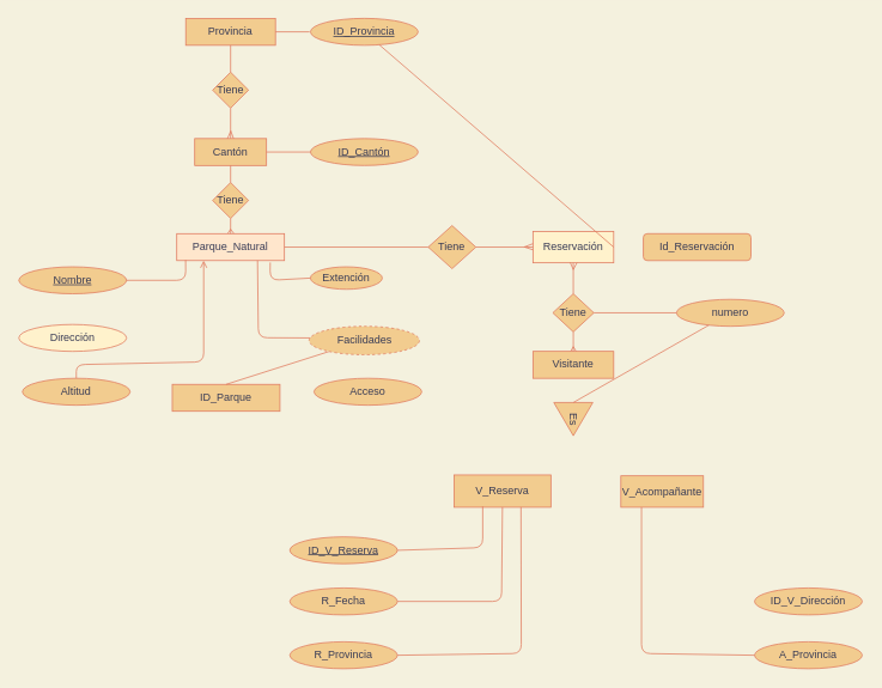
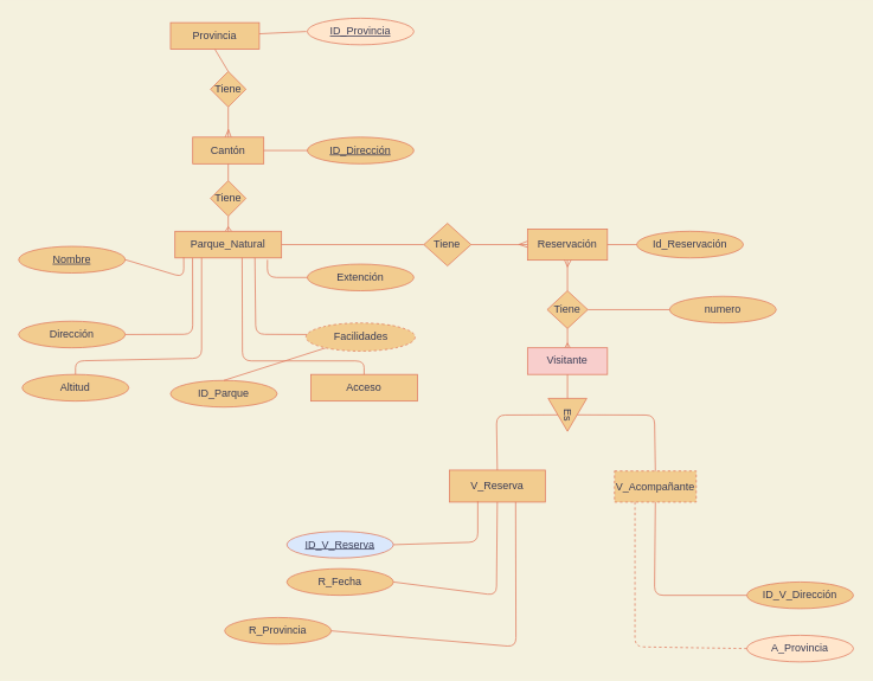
- <mxCell id="2" value="&lt;font style=&quot;vertical-align: inherit;&quot;&gt;&lt;font style=&quot;vertical-align: inherit;&quot;&gt;Provincia&lt;/font&gt;&lt;/font&gt;" style="rounded=0;whiteSpace=wrap;html=1;fillColor=#F2CC8F;strokeColor=#E07A5F;fontColor=#393C56;" vertex="1" parent="1"><mxGeometry x="206" y="20" width="100" height="30" as="geometry" /></mxCell>
+ <mxCell id="2" value="&lt;font style=&quot;vertical-align: inherit;&quot;&gt;&lt;font style=&quot;vertical-align: inherit;&quot;&gt;Provincia&lt;/font&gt;&lt;/font&gt;" style="rounded=0;whiteSpace=wrap;html=1;fillColor=#F2CC8F;strokeColor=#E07A5F;fontColor=#393C56;" vertex="1" parent="1"><mxGeometry x="191" y="25" width="100" height="30" as="geometry" /></mxCell>
- <mxCell id="20" value="&lt;u&gt;ID_Provincia&lt;/u&gt;" style="ellipse;whiteSpace=wrap;html=1;rounded=0;fillColor=#F2CC8F;strokeColor=#E07A5F;fontColor=#393C56;" vertex="1" parent="1"><mxGeometry x="345" y="20" width="120" height="30" as="geometry" /></mxCell>
+ <mxCell id="20" value="&lt;u&gt;ID_Provincia&lt;/u&gt;" style="ellipse;whiteSpace=wrap;html=1;rounded=0;fillColor=#ffe6cc;strokeColor=#E07A5F;fontColor=#393C56;" vertex="1" parent="1"><mxGeometry x="345" y="20" width="120" height="30" as="geometry" /></mxCell>
- <mxCell id="66" value="" style="endArrow=none;html=1;exitX=1;exitY=0.5;exitDx=0;exitDy=0;labelBackgroundColor=#F4F1DE;strokeColor=#E07A5F;fontColor=#393C56;" edge="1" parent="1" source="11" target="20"><mxGeometry width="50" height="50" relative="1" as="geometry"><mxPoint x="774" y="252" as="sourcePoint" /><mxPoint x="824" y="202" as="targetPoint" /></mxGeometry></mxCell>
+ <mxCell id="66" value="" style="endArrow=none;html=1;exitX=1;exitY=0.5;exitDx=0;exitDy=0;entryX=0;entryY=0.5;entryDx=0;entryDy=0;labelBackgroundColor=#F4F1DE;strokeColor=#E07A5F;fontColor=#393C56;" edge="1" parent="1" source="11" target="65"><mxGeometry width="50" height="50" relative="1" as="geometry"><mxPoint x="774" y="252" as="sourcePoint" /><mxPoint x="824" y="202" as="targetPoint" /></mxGeometry></mxCell>
- <mxCell id="21" value="&lt;u&gt;ID_Cantón&lt;/u&gt;" style="ellipse;whiteSpace=wrap;html=1;rounded=0;fillColor=#F2CC8F;strokeColor=#E07A5F;fontColor=#393C56;" vertex="1" parent="1"><mxGeometry x="345" y="154" width="120" height="30" as="geometry" /></mxCell>
+ <mxCell id="21" value="&lt;u&gt;ID_Dirección&lt;/u&gt;" style="ellipse;whiteSpace=wrap;html=1;rounded=0;fillColor=#F2CC8F;strokeColor=#E07A5F;fontColor=#393C56;" vertex="1" parent="1"><mxGeometry x="345" y="154" width="120" height="30" as="geometry" /></mxCell>
- <mxCell id="6" value="&lt;font style=&quot;vertical-align: inherit;&quot;&gt;&lt;font style=&quot;vertical-align: inherit;&quot;&gt;Parque_Natural&lt;br&gt;&lt;/font&gt;&lt;/font&gt;" style="rounded=0;whiteSpace=wrap;html=1;fillColor=#ffe6cc;strokeColor=#E07A5F;fontColor=#393C56;" vertex="1" parent="1"><mxGeometry x="196" y="260" width="120" height="30" as="geometry" /></mxCell>
+ <mxCell id="6" value="&lt;font style=&quot;vertical-align: inherit;&quot;&gt;&lt;font style=&quot;vertical-align: inherit;&quot;&gt;Parque_Natural&lt;br&gt;&lt;/font&gt;&lt;/font&gt;" style="rounded=0;whiteSpace=wrap;html=1;fillColor=#F2CC8F;strokeColor=#E07A5F;fontColor=#393C56;" vertex="1" parent="1"><mxGeometry x="196" y="260" width="120" height="30" as="geometry" /></mxCell>
- <mxCell id="11" value="Reservación" style="rounded=0;whiteSpace=wrap;html=1;fillColor=#fff2cc;strokeColor=#E07A5F;fontColor=#393C56;" vertex="1" parent="1"><mxGeometry x="593" y="257.5" width="90" height="35" as="geometry" /></mxCell>
+ <mxCell id="11" value="Reservación" style="rounded=0;whiteSpace=wrap;html=1;fillColor=#F2CC8F;strokeColor=#E07A5F;fontColor=#393C56;" vertex="1" parent="1"><mxGeometry x="593" y="257.5" width="90" height="35" as="geometry" /></mxCell>
- <mxCell id="65" value="Id_Reservación" style="whiteSpace=wrap;html=1;fillColor=#F2CC8F;strokeColor=#E07A5F;fontColor=#393C56;rounded=1;" vertex="1" parent="1"><mxGeometry x="716" y="260" width="120" height="30" as="geometry" /></mxCell>
+ <mxCell id="65" value="Id_Reservación" style="ellipse;whiteSpace=wrap;html=1;rounded=0;fillColor=#F2CC8F;strokeColor=#E07A5F;fontColor=#393C56;" vertex="1" parent="1"><mxGeometry x="716" y="260" width="120" height="30" as="geometry" /></mxCell>
- <mxCell id="41" value="" style="endArrow=open;html=1;exitX=0.5;exitY=0;exitDx=0;exitDy=0;entryX=0.25;entryY=1;entryDx=0;entryDy=0;labelBackgroundColor=#F4F1DE;strokeColor=#E07A5F;fontColor=#393C56;" edge="1" parent="1" source="9" target="6"><mxGeometry width="50" height="50" relative="1" as="geometry"><mxPoint x="150" y="386.25" as="sourcePoint" /><mxPoint x="225.8" y="300" as="targetPoint" /><Array as="points"><mxPoint x="84" y="406" /><mxPoint x="226" y="403" /></Array></mxGeometry></mxCell>
+ <mxCell id="41" value="" style="endArrow=none;html=1;exitX=0.5;exitY=0;exitDx=0;exitDy=0;entryX=0.25;entryY=1;entryDx=0;entryDy=0;labelBackgroundColor=#F4F1DE;strokeColor=#E07A5F;fontColor=#393C56;" edge="1" parent="1" source="9" target="6"><mxGeometry width="50" height="50" relative="1" as="geometry"><mxPoint x="150" y="386.25" as="sourcePoint" /><mxPoint x="225.8" y="300" as="targetPoint" /><Array as="points"><mxPoint x="84" y="406" /><mxPoint x="226" y="403" /></Array></mxGeometry></mxCell>
- <mxCell id="10" value="Extención" style="ellipse;whiteSpace=wrap;html=1;rounded=0;fillColor=#F2CC8F;strokeColor=#E07A5F;fontColor=#393C56;" vertex="1" parent="1"><mxGeometry x="345" y="297" width="80" height="25" as="geometry" /></mxCell>
+ <mxCell id="10" value="Extención" style="ellipse;whiteSpace=wrap;html=1;rounded=0;fillColor=#F2CC8F;strokeColor=#E07A5F;fontColor=#393C56;" vertex="1" parent="1"><mxGeometry x="345" y="297" width="120" height="30" as="geometry" /></mxCell>
- <mxCell id="7" value="&lt;u&gt;Nombre&lt;/u&gt;" style="ellipse;whiteSpace=wrap;html=1;rounded=0;fillColor=#F2CC8F;strokeColor=#E07A5F;fontColor=#393C56;" vertex="1" parent="1"><mxGeometry x="20" y="297" width="120" height="30" as="geometry" /></mxCell>
+ <mxCell id="7" value="&lt;u&gt;Nombre&lt;/u&gt;" style="ellipse;whiteSpace=wrap;html=1;rounded=0;fillColor=#F2CC8F;strokeColor=#E07A5F;fontColor=#393C56;" vertex="1" parent="1"><mxGeometry x="20" y="277" width="120" height="30" as="geometry" /></mxCell>
+ <mxCell id="44" value="" style="endArrow=none;html=1;entryX=0.63;entryY=0.995;entryDx=0;entryDy=0;entryPerimeter=0;exitX=0.5;exitY=0;exitDx=0;exitDy=0;labelBackgroundColor=#F4F1DE;strokeColor=#E07A5F;fontColor=#393C56;" edge="1" parent="1" source="17" target="6"><mxGeometry width="50" height="50" relative="1" as="geometry"><mxPoint x="302" y="318" as="sourcePoint" /><mxPoint x="352" y="268" as="targetPoint" /><Array as="points"><mxPoint x="409" y="406" /><mxPoint x="272" y="406" /></Array></mxGeometry></mxCell>
+ <mxCell id="40" value="" style="endArrow=none;html=1;exitX=1;exitY=0.5;exitDx=0;exitDy=0;entryX=0.165;entryY=1;entryDx=0;entryDy=0;entryPerimeter=0;labelBackgroundColor=#F4F1DE;strokeColor=#E07A5F;fontColor=#393C56;" edge="1" parent="1" source="8" target="6"><mxGeometry width="50" height="50" relative="1" as="geometry"><mxPoint x="150" y="322" as="sourcePoint" /><mxPoint x="215.84" y="299.28" as="targetPoint" /><Array as="points"><mxPoint x="216" y="376" /></Array></mxGeometry></mxCell>
- <mxCell id="8" value="Dirección" style="ellipse;whiteSpace=wrap;html=1;rounded=0;fillColor=#fff2cc;strokeColor=#E07A5F;fontColor=#393C56;" vertex="1" parent="1"><mxGeometry x="20" y="361.25" width="120" height="30" as="geometry" /></mxCell>
+ <mxCell id="8" value="Dirección" style="ellipse;whiteSpace=wrap;html=1;rounded=0;fillColor=#F2CC8F;strokeColor=#E07A5F;fontColor=#393C56;" vertex="1" parent="1"><mxGeometry x="20" y="361.25" width="120" height="30" as="geometry" /></mxCell>
- <mxCell id="56" value="" style="endArrow=none;html=1;exitX=0;exitY=0.5;exitDx=0;exitDy=0;labelBackgroundColor=#F4F1DE;strokeColor=#E07A5F;fontColor=#393C56;" edge="1" parent="1" source="14" target="27"><mxGeometry width="50" height="50" relative="1" as="geometry"><mxPoint x="470" y="444" as="sourcePoint" /><mxPoint x="520" y="394" as="targetPoint" /></mxGeometry></mxCell>
+ <mxCell id="56" value="" style="endArrow=none;html=1;entryX=0.5;entryY=1;entryDx=0;entryDy=0;exitX=0;exitY=0.5;exitDx=0;exitDy=0;labelBackgroundColor=#F4F1DE;strokeColor=#E07A5F;fontColor=#393C56;" edge="1" parent="1" source="14" target="13"><mxGeometry width="50" height="50" relative="1" as="geometry"><mxPoint x="470" y="444" as="sourcePoint" /><mxPoint x="520" y="394" as="targetPoint" /></mxGeometry></mxCell>
- <mxCell id="13" value="Visitante" style="rounded=0;whiteSpace=wrap;html=1;fillColor=#F2CC8F;strokeColor=#E07A5F;fontColor=#393C56;" vertex="1" parent="1"><mxGeometry x="593.01" y="391.25" width="90" height="30" as="geometry" /></mxCell>
+ <mxCell id="13" value="Visitante" style="rounded=0;whiteSpace=wrap;html=1;fillColor=#f8cecc;strokeColor=#E07A5F;fontColor=#393C56;" vertex="1" parent="1"><mxGeometry x="593.01" y="391.25" width="90" height="30" as="geometry" /></mxCell>
- <mxCell id="17" value="Acceso" style="ellipse;whiteSpace=wrap;html=1;rounded=0;fillColor=#F2CC8F;strokeColor=#E07A5F;fontColor=#393C56;" vertex="1" parent="1"><mxGeometry x="349" y="421.25" width="120" height="30" as="geometry" /></mxCell>
+ <mxCell id="17" value="Acceso" style="whiteSpace=wrap;html=1;fillColor=#F2CC8F;strokeColor=#E07A5F;fontColor=#393C56;rounded=0;" vertex="1" parent="1"><mxGeometry x="349" y="421.25" width="120" height="30" as="geometry" /></mxCell>
- <mxCell id="19" value="ID_Parque" style="whiteSpace=wrap;html=1;fillColor=#F2CC8F;strokeColor=#E07A5F;fontColor=#393C56;rounded=0;" vertex="1" parent="1"><mxGeometry x="191" y="428" width="120" height="30" as="geometry" /></mxCell>
+ <mxCell id="19" value="ID_Parque" style="ellipse;whiteSpace=wrap;html=1;rounded=0;fillColor=#F2CC8F;strokeColor=#E07A5F;fontColor=#393C56;" vertex="1" parent="1"><mxGeometry x="191" y="428" width="120" height="30" as="geometry" /></mxCell>
+ <mxCell id="57" value="" style="endArrow=none;html=1;exitX=0.5;exitY=0;exitDx=0;exitDy=0;labelBackgroundColor=#F4F1DE;strokeColor=#E07A5F;fontColor=#393C56;" edge="1" parent="1" source="15" target="14"><mxGeometry width="50" height="50" relative="1" as="geometry"><mxPoint x="470" y="357" as="sourcePoint" /><mxPoint x="520" y="307" as="targetPoint" /><Array as="points"><mxPoint x="558" y="467" /></Array></mxGeometry></mxCell>
+ <mxCell id="58" value="" style="endArrow=none;html=1;entryX=0.5;entryY=0;entryDx=0;entryDy=0;exitX=0.5;exitY=0;exitDx=0;exitDy=0;labelBackgroundColor=#F4F1DE;strokeColor=#E07A5F;fontColor=#393C56;" edge="1" parent="1" source="16" target="14"><mxGeometry width="50" height="50" relative="1" as="geometry"><mxPoint x="470" y="357" as="sourcePoint" /><mxPoint x="520" y="307" as="targetPoint" /><Array as="points"><mxPoint x="736" y="467" /></Array></mxGeometry></mxCell>
- <mxCell id="16" value="V_Acompañante" style="rounded=0;whiteSpace=wrap;html=1;fillColor=#F2CC8F;strokeColor=#E07A5F;fontColor=#393C56;" vertex="1" parent="1"><mxGeometry x="691" y="530" width="92" height="35" as="geometry" /></mxCell>
+ <mxCell id="16" value="V_Acompañante" style="rounded=0;whiteSpace=wrap;html=1;fillColor=#F2CC8F;strokeColor=#E07A5F;fontColor=#393C56;dashed=1;" vertex="1" parent="1"><mxGeometry x="691" y="530" width="92" height="35" as="geometry" /></mxCell>
- <mxCell id="18" value="&lt;u&gt;ID_V_Reserva&lt;/u&gt;" style="ellipse;whiteSpace=wrap;html=1;rounded=0;fillColor=#F2CC8F;strokeColor=#E07A5F;fontColor=#393C56;" vertex="1" parent="1"><mxGeometry x="322" y="598" width="120" height="30" as="geometry" /></mxCell>
+ <mxCell id="18" value="&lt;u&gt;ID_V_Reserva&lt;/u&gt;" style="ellipse;whiteSpace=wrap;html=1;rounded=0;fillColor=#dae8fc;strokeColor=#E07A5F;fontColor=#393C56;" vertex="1" parent="1"><mxGeometry x="322" y="598" width="120" height="30" as="geometry" /></mxCell>
+ <mxCell id="62" value="" style="endArrow=none;html=1;entryX=0.5;entryY=1;entryDx=0;entryDy=0;exitX=0;exitY=0.5;exitDx=0;exitDy=0;labelBackgroundColor=#F4F1DE;strokeColor=#E07A5F;fontColor=#393C56;" edge="1" parent="1" source="24" target="16"><mxGeometry width="50" height="50" relative="1" as="geometry"><mxPoint x="470" y="531" as="sourcePoint" /><mxPoint x="520" y="481" as="targetPoint" /><Array as="points"><mxPoint x="736" y="670" /></Array></mxGeometry></mxCell>
- <mxCell id="23" value="R_Fecha" style="ellipse;whiteSpace=wrap;html=1;rounded=0;fillColor=#F2CC8F;strokeColor=#E07A5F;fontColor=#393C56;" vertex="1" parent="1"><mxGeometry x="322" y="655" width="120" height="30" as="geometry" /></mxCell>
+ <mxCell id="23" value="R_Fecha" style="ellipse;whiteSpace=wrap;html=1;rounded=0;fillColor=#F2CC8F;strokeColor=#E07A5F;fontColor=#393C56;" vertex="1" parent="1"><mxGeometry x="322" y="640" width="120" height="30" as="geometry" /></mxCell>
- <mxCell id="63" value="" style="endArrow=none;html=1;entryX=0.25;entryY=1;entryDx=0;entryDy=0;exitX=0;exitY=0.5;exitDx=0;exitDy=0;labelBackgroundColor=#F4F1DE;strokeColor=#E07A5F;fontColor=#393C56;" edge="1" parent="1" source="25" target="16"><mxGeometry width="50" height="50" relative="1" as="geometry"><mxPoint x="860" y="690" as="sourcePoint" /><mxPoint x="756" y="585" as="targetPoint" /><Array as="points"><mxPoint x="714" y="728" /></Array></mxGeometry></mxCell>
+ <mxCell id="63" value="" style="endArrow=none;html=1;entryX=0.25;entryY=1;entryDx=0;entryDy=0;exitX=0;exitY=0.5;exitDx=0;exitDy=0;labelBackgroundColor=#F4F1DE;strokeColor=#E07A5F;fontColor=#393C56;dashed=1;" edge="1" parent="1" source="25" target="16"><mxGeometry width="50" height="50" relative="1" as="geometry"><mxPoint x="860" y="690" as="sourcePoint" /><mxPoint x="756" y="585" as="targetPoint" /><Array as="points"><mxPoint x="714" y="728" /></Array></mxGeometry></mxCell>
- <mxCell id="22" value="R_Provincia" style="ellipse;whiteSpace=wrap;html=1;rounded=0;fillColor=#F2CC8F;strokeColor=#E07A5F;fontColor=#393C56;" vertex="1" parent="1"><mxGeometry x="322" y="715" width="120" height="30" as="geometry" /></mxCell>
+ <mxCell id="22" value="R_Provincia" style="ellipse;whiteSpace=wrap;html=1;rounded=0;fillColor=#F2CC8F;strokeColor=#E07A5F;fontColor=#393C56;" vertex="1" parent="1"><mxGeometry x="252" y="695" width="120" height="30" as="geometry" /></mxCell>
- <mxCell id="25" value="A_Provincia" style="ellipse;whiteSpace=wrap;html=1;rounded=0;fillColor=#F2CC8F;strokeColor=#E07A5F;fontColor=#393C56;" vertex="1" parent="1"><mxGeometry x="840" y="715" width="120" height="30" as="geometry" /></mxCell>
+ <mxCell id="25" value="A_Provincia" style="ellipse;whiteSpace=wrap;html=1;rounded=0;fillColor=#ffe6cc;strokeColor=#E07A5F;fontColor=#393C56;" vertex="1" parent="1"><mxGeometry x="840" y="715" width="120" height="30" as="geometry" /></mxCell>
